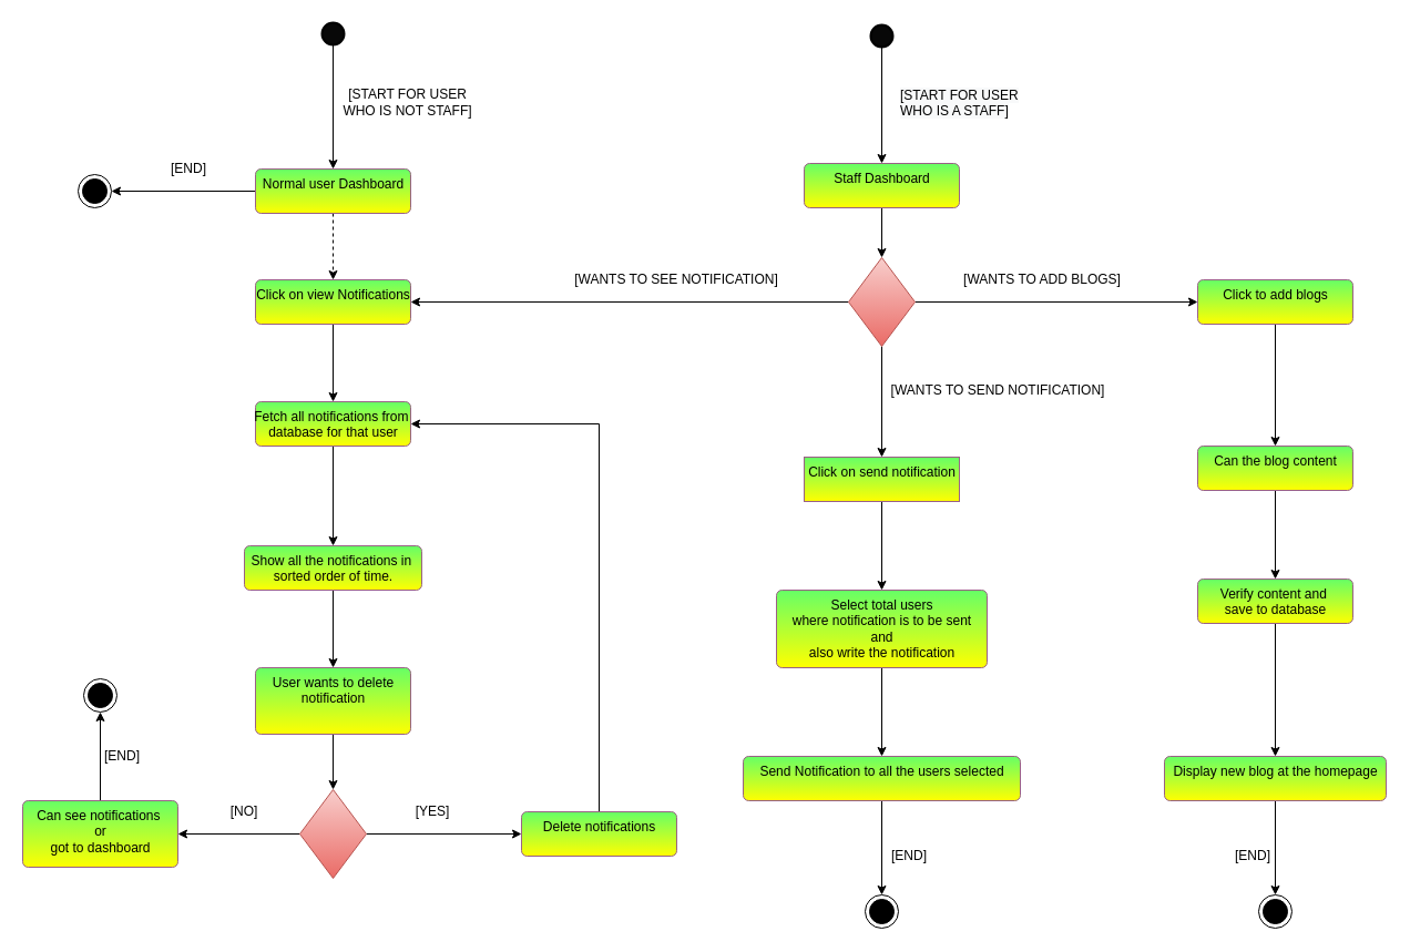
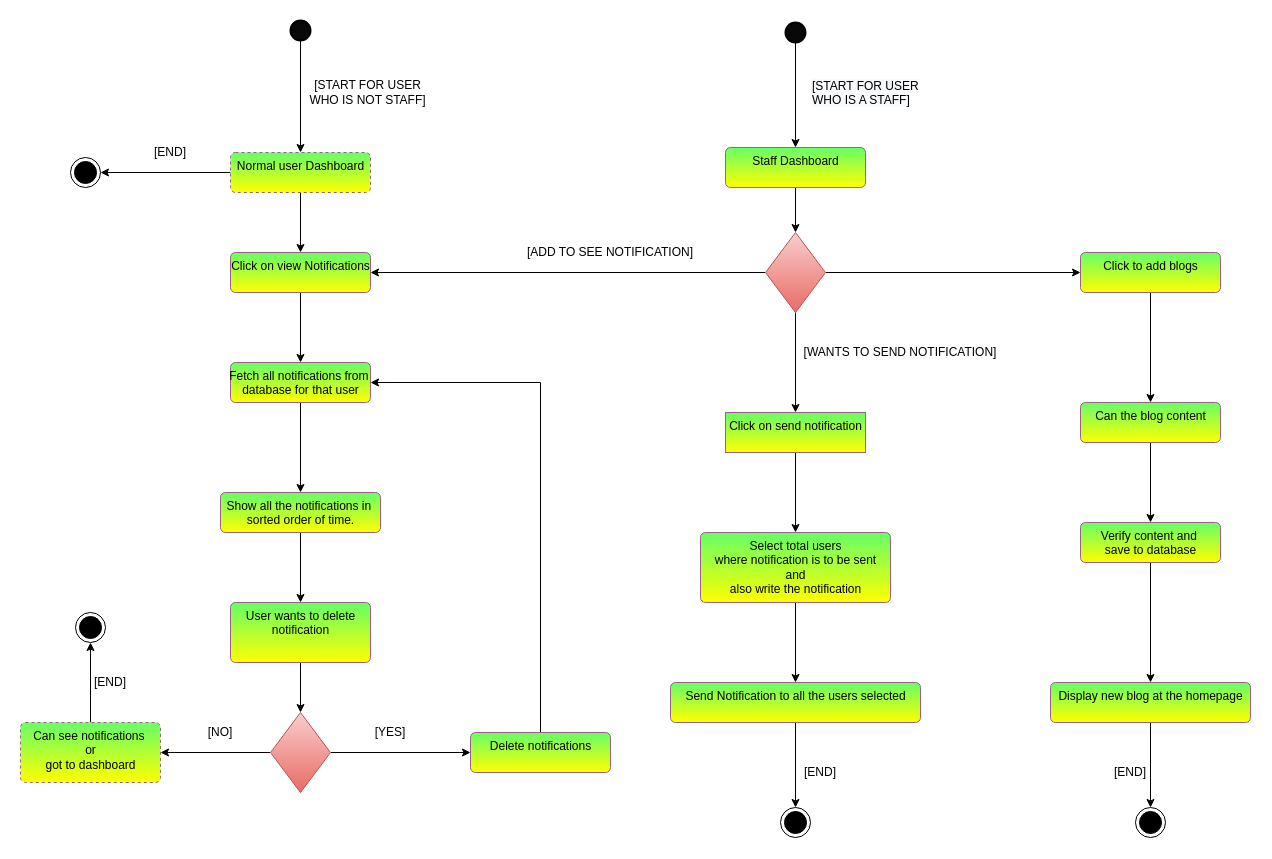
- <mxCell id="32" value="Normal user Dashboard" style="html=1;align=center;verticalAlign=top;rounded=1;absoluteArcSize=1;arcSize=10;dashed=0;strokeColor=#996185;gradientColor=#FFFF00;fillColor=#66FF66;" parent="1" vertex="1"><mxGeometry x="230" y="152" width="140" height="40" as="geometry" /></mxCell>
+ <mxCell id="32" value="Normal user Dashboard" style="html=1;align=center;verticalAlign=top;rounded=1;absoluteArcSize=1;arcSize=10;dashed=1;strokeColor=#996185;gradientColor=#FFFF00;fillColor=#66FF66;" parent="1" vertex="1"><mxGeometry x="230" y="152" width="140" height="40" as="geometry" /></mxCell>
- <mxCell id="30" value="" style="edgeStyle=orthogonalEdgeStyle;rounded=0;orthogonalLoop=1;jettySize=auto;html=1;dashed=1;" parent="1" source="32" target="29" edge="1"><mxGeometry relative="1" as="geometry" /></mxCell>
+ <mxCell id="30" value="" style="edgeStyle=orthogonalEdgeStyle;rounded=0;orthogonalLoop=1;jettySize=auto;html=1;" parent="1" source="32" target="29" edge="1"><mxGeometry relative="1" as="geometry" /></mxCell>
- <mxCell id="51" value="[WANTS TO SEE NOTIFICATION]" style="text;html=1;strokeColor=none;fillColor=none;align=center;verticalAlign=middle;whiteSpace=wrap;rounded=0;" parent="1" vertex="1"><mxGeometry x="510" y="242" width="200" height="20" as="geometry" /></mxCell>
+ <mxCell id="51" value="[ADD TO SEE NOTIFICATION]" style="text;html=1;strokeColor=none;fillColor=none;align=center;verticalAlign=middle;whiteSpace=wrap;rounded=0;" parent="1" vertex="1"><mxGeometry x="510" y="242" width="200" height="20" as="geometry" /></mxCell>
- <mxCell id="52" value="[WANTS TO ADD BLOGS]" style="text;html=1;strokeColor=none;fillColor=none;align=center;verticalAlign=middle;whiteSpace=wrap;rounded=0;" parent="1" vertex="1"><mxGeometry x="840" y="242" width="200" height="20" as="geometry" /></mxCell>
- <mxCell id="19" value="Can see notifications&amp;nbsp;&lt;br&gt;or&lt;br&gt;got to dashboard" style="html=1;align=center;verticalAlign=top;rounded=1;absoluteArcSize=1;arcSize=10;dashed=0;strokeColor=#996185;gradientColor=#FFFF00;fillColor=#66FF66;" parent="1" vertex="1"><mxGeometry x="20" y="722" width="140" height="60" as="geometry" /></mxCell>
+ <mxCell id="19" value="Can see notifications&amp;nbsp;&lt;br&gt;or&lt;br&gt;got to dashboard" style="html=1;align=center;verticalAlign=top;rounded=1;absoluteArcSize=1;arcSize=10;dashed=1;strokeColor=#996185;gradientColor=#FFFF00;fillColor=#66FF66;" parent="1" vertex="1"><mxGeometry x="20" y="722" width="140" height="60" as="geometry" /></mxCell>
